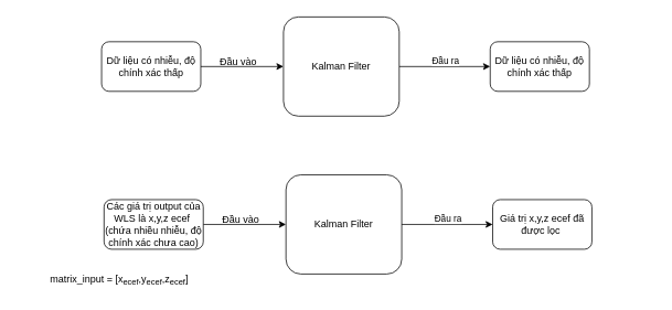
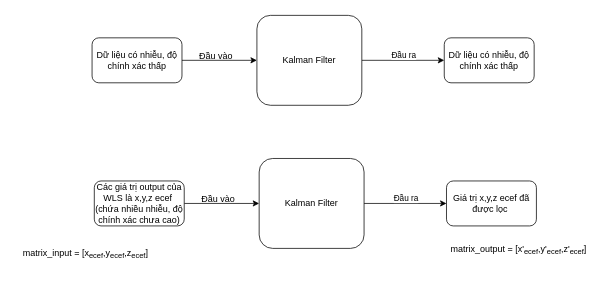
+ <mxCell id="17" value="matrix_output = [x'&lt;sub style=&quot;border-color: var(--border-color);&quot;&gt;ecef&lt;/sub&gt;,y'&lt;sub style=&quot;border-color: var(--border-color);&quot;&gt;ecef&lt;/sub&gt;,z'&lt;sub style=&quot;border-color: var(--border-color);&quot;&gt;ecef&lt;/sub&gt;]" style="text;html=1;align=center;verticalAlign=middle;resizable=0;points=[];autosize=1;strokeColor=none;fillColor=none;" vertex="1" parent="1"><mxGeometry x="591" y="318" width="199" height="30" as="geometry" /></mxCell>
- <mxCell id="16" value="matrix_input = [x&lt;sub&gt;ecef&lt;/sub&gt;,y&lt;sub&gt;ecef&lt;/sub&gt;,z&lt;sub&gt;ecef&lt;/sub&gt;]" style="text;html=1;align=center;verticalAlign=middle;resizable=0;points=[];autosize=1;strokeColor=none;fillColor=none;" vertex="1" parent="1"><mxGeometry x="50" y="323" width="185" height="30" as="geometry" /></mxCell>
+ <mxCell id="16" value="matrix_input = [x&lt;sub&gt;ecef&lt;/sub&gt;,y&lt;sub&gt;ecef&lt;/sub&gt;,z&lt;sub&gt;ecef&lt;/sub&gt;]" style="text;html=1;align=center;verticalAlign=middle;resizable=0;points=[];autosize=1;strokeColor=none;fillColor=none;" vertex="1" parent="1"><mxGeometry x="20" y="323" width="185" height="30" as="geometry" /></mxCell>
